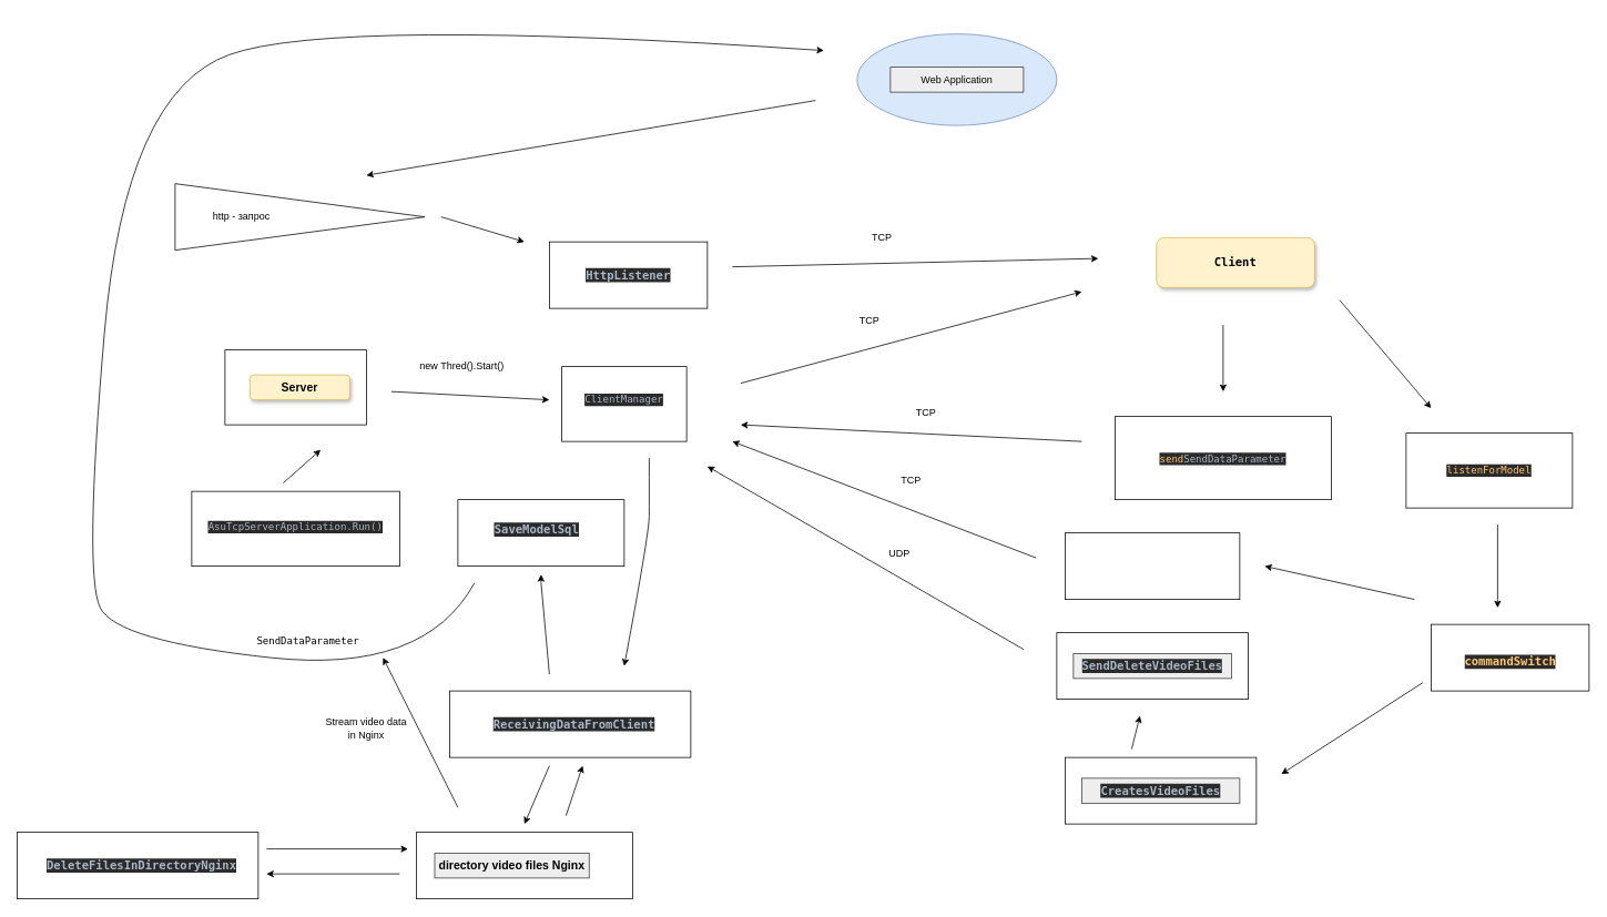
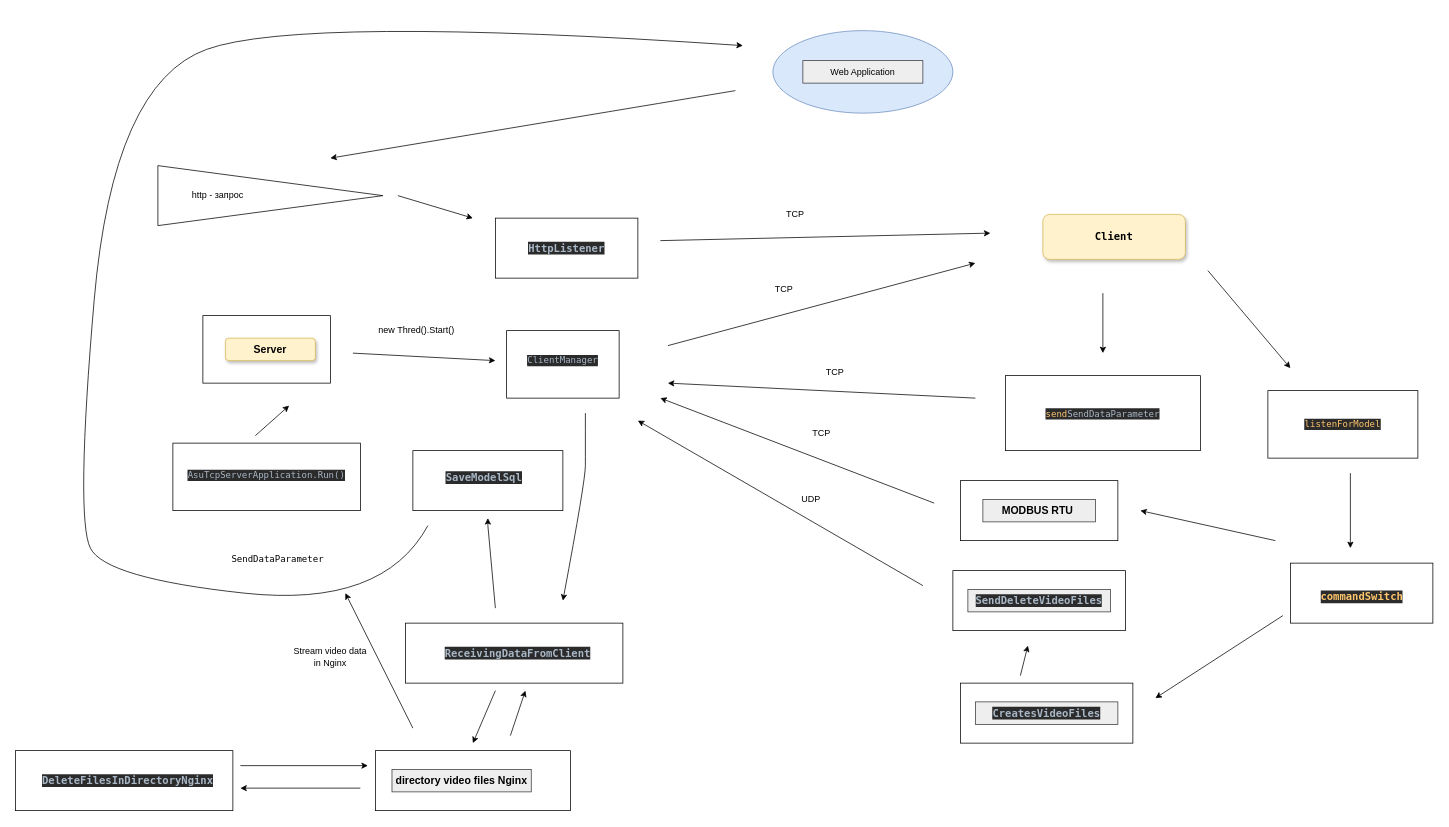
+ <mxCell id="52" value="&lt;h3&gt;MODBUS RTU&amp;nbsp;&lt;/h3&gt;" style="text;html=1;align=center;verticalAlign=middle;whiteSpace=wrap;rounded=0;fillColor=#eeeeee;strokeColor=#36393d;" parent="50" vertex="1"><mxGeometry x="30.0" y="25" width="150.0" height="30" as="geometry" /></mxCell>
- <mxCell id="69" value="&lt;pre style=&quot;font-family: &amp;quot;JetBrains Mono&amp;quot;, monospace;&quot;&gt;&lt;font style=&quot;color: rgb(0, 0, 0);&quot;&gt;SendDataParameter&lt;/font&gt;&lt;/pre&gt;" style="text;html=1;align=center;verticalAlign=middle;whiteSpace=wrap;rounded=0;" parent="67" vertex="1"><mxGeometry x="200" y="735" width="140" height="30" as="geometry" /></mxCell>
+ <mxCell id="69" value="&lt;pre style=&quot;font-family: &amp;quot;JetBrains Mono&amp;quot;, monospace;&quot;&gt;&lt;font style=&quot;color: rgb(0, 0, 0);&quot;&gt;SendDataParameter&lt;/font&gt;&lt;/pre&gt;" style="text;html=1;align=center;verticalAlign=middle;whiteSpace=wrap;rounded=0;" parent="67" vertex="1"><mxGeometry x="200" y="710" width="140" height="30" as="geometry" /></mxCell>
